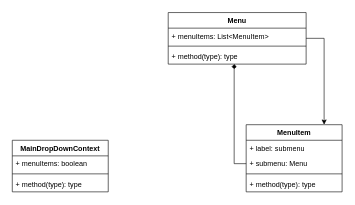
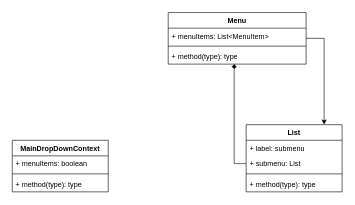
- <mxCell id="7" value="MenuItem" style="swimlane;fontStyle=1;align=center;verticalAlign=top;childLayout=stackLayout;horizontal=1;startSize=26;horizontalStack=0;resizeParent=1;resizeParentMax=0;resizeLast=0;collapsible=1;marginBottom=0;" vertex="1" parent="1"><mxGeometry x="410" y="207" width="160" height="112" as="geometry" /></mxCell>
+ <mxCell id="7" value="List" style="swimlane;fontStyle=1;align=center;verticalAlign=top;childLayout=stackLayout;horizontal=1;startSize=26;horizontalStack=0;resizeParent=1;resizeParentMax=0;resizeLast=0;collapsible=1;marginBottom=0;" vertex="1" parent="1"><mxGeometry x="410" y="207" width="160" height="112" as="geometry" /></mxCell>
- <mxCell id="9" value="+ submenu: Menu" style="text;strokeColor=none;fillColor=none;align=left;verticalAlign=top;spacingLeft=4;spacingRight=4;overflow=hidden;rotatable=0;points=[[0,0.5],[1,0.5]];portConstraint=eastwest;" vertex="1" parent="7"><mxGeometry y="52" width="160" height="26" as="geometry" /></mxCell>
+ <mxCell id="9" value="+ submenu: List" style="text;strokeColor=none;fillColor=none;align=left;verticalAlign=top;spacingLeft=4;spacingRight=4;overflow=hidden;rotatable=0;points=[[0,0.5],[1,0.5]];portConstraint=eastwest;" vertex="1" parent="7"><mxGeometry y="52" width="160" height="26" as="geometry" /></mxCell>
